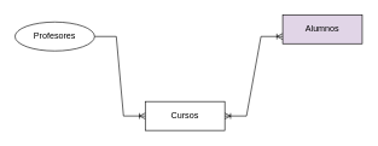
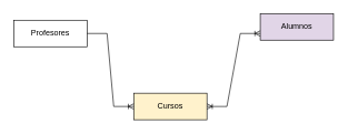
- <mxCell id="3" value="Profesores" style="ellipse;whiteSpace=wrap;html=1;align=center;" vertex="1" parent="1"><mxGeometry x="20" y="30" width="110" height="40" as="geometry" /></mxCell>
+ <mxCell id="3" value="Profesores" style="whiteSpace=wrap;html=1;align=center;" vertex="1" parent="1"><mxGeometry x="20" y="30" width="110" height="40" as="geometry" /></mxCell>
- <mxCell id="4" value="Cursos" style="whiteSpace=wrap;html=1;align=center;" vertex="1" parent="1"><mxGeometry x="200" y="140" width="110" height="40" as="geometry" /></mxCell>
+ <mxCell id="4" value="Cursos" style="whiteSpace=wrap;html=1;align=center;fillColor=#fff2cc;" vertex="1" parent="1"><mxGeometry x="200" y="140" width="110" height="40" as="geometry" /></mxCell>
